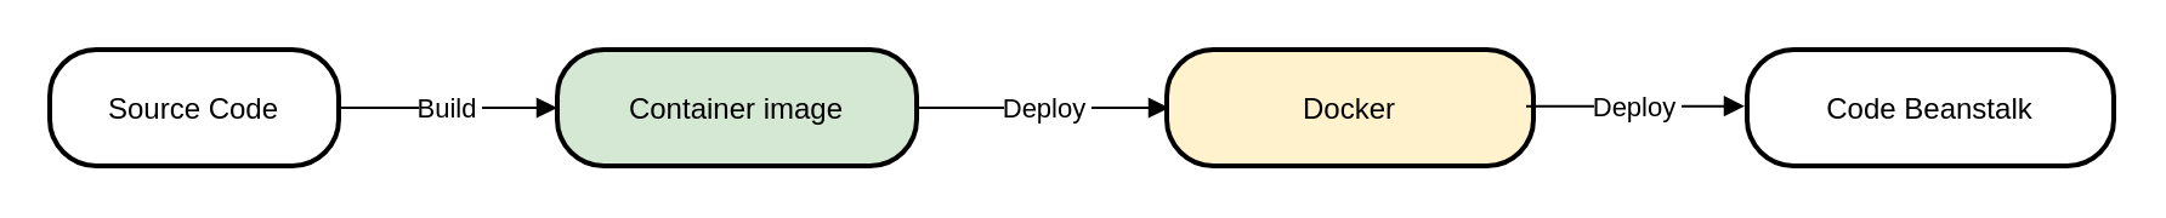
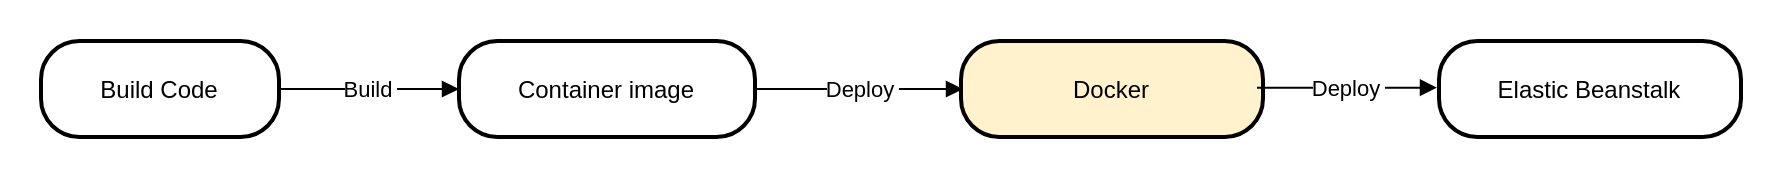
- <mxCell id="3" value="Container image" style="rounded=1;arcSize=40;strokeWidth=2;fillColor=#d5e8d4;" parent="1" vertex="1"><mxGeometry x="229" y="20" width="148" height="48" as="geometry" /></mxCell>
+ <mxCell id="3" value="Container image" style="rounded=1;arcSize=40;strokeWidth=2" parent="1" vertex="1"><mxGeometry x="229" y="20" width="148" height="48" as="geometry" /></mxCell>
- <mxCell id="2" value="Source Code" style="rounded=1;arcSize=40;strokeWidth=2" parent="1" vertex="1"><mxGeometry x="20" y="20" width="119" height="48" as="geometry" /></mxCell>
+ <mxCell id="2" value="Build Code" style="rounded=1;arcSize=40;strokeWidth=2" parent="1" vertex="1"><mxGeometry x="20" y="20" width="119" height="48" as="geometry" /></mxCell>
- <mxCell id="6" value="Code Beanstalk" style="rounded=1;arcSize=40;strokeWidth=2" vertex="1" parent="1"><mxGeometry x="719" y="20" width="151" height="48" as="geometry" /></mxCell>
+ <mxCell id="6" value="Elastic Beanstalk" style="rounded=1;arcSize=40;strokeWidth=2" vertex="1" parent="1"><mxGeometry x="719" y="20" width="151" height="48" as="geometry" /></mxCell>
